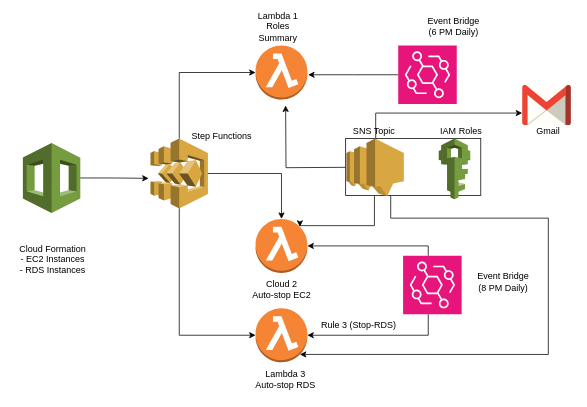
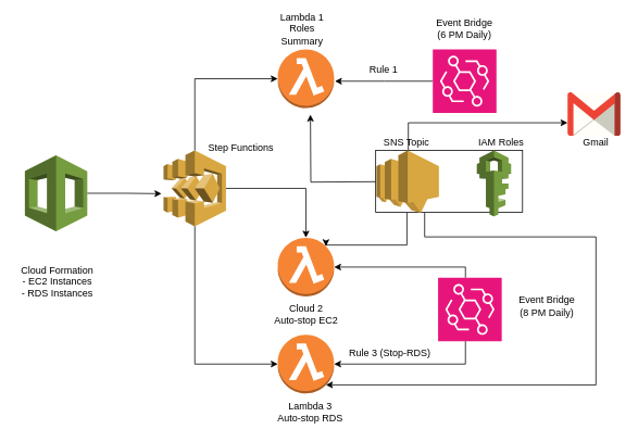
- <mxCell id="20" value="Event Bridge&lt;br&gt;(6 PM Daily)&lt;br&gt;" style="text;html=1;strokeColor=none;fillColor=none;align=center;verticalAlign=middle;whiteSpace=wrap;rounded=0;" vertex="1" parent="1"><mxGeometry x="564" y="20" width="80" height="30" as="geometry" /></mxCell>
+ <mxCell id="20" value="Event Bridge&lt;br&gt;(6 PM Daily)&lt;br&gt;" style="text;html=1;strokeColor=none;fillColor=none;align=center;verticalAlign=middle;whiteSpace=wrap;rounded=0;" vertex="1" parent="1"><mxGeometry x="529" y="20" width="80" height="30" as="geometry" /></mxCell>
+ <mxCell id="21" value="Rule 1" style="text;html=1;strokeColor=none;fillColor=none;align=center;verticalAlign=middle;whiteSpace=wrap;rounded=0;" vertex="1" parent="1"><mxGeometry x="440" y="70" width="60" height="30" as="geometry" /></mxCell>
